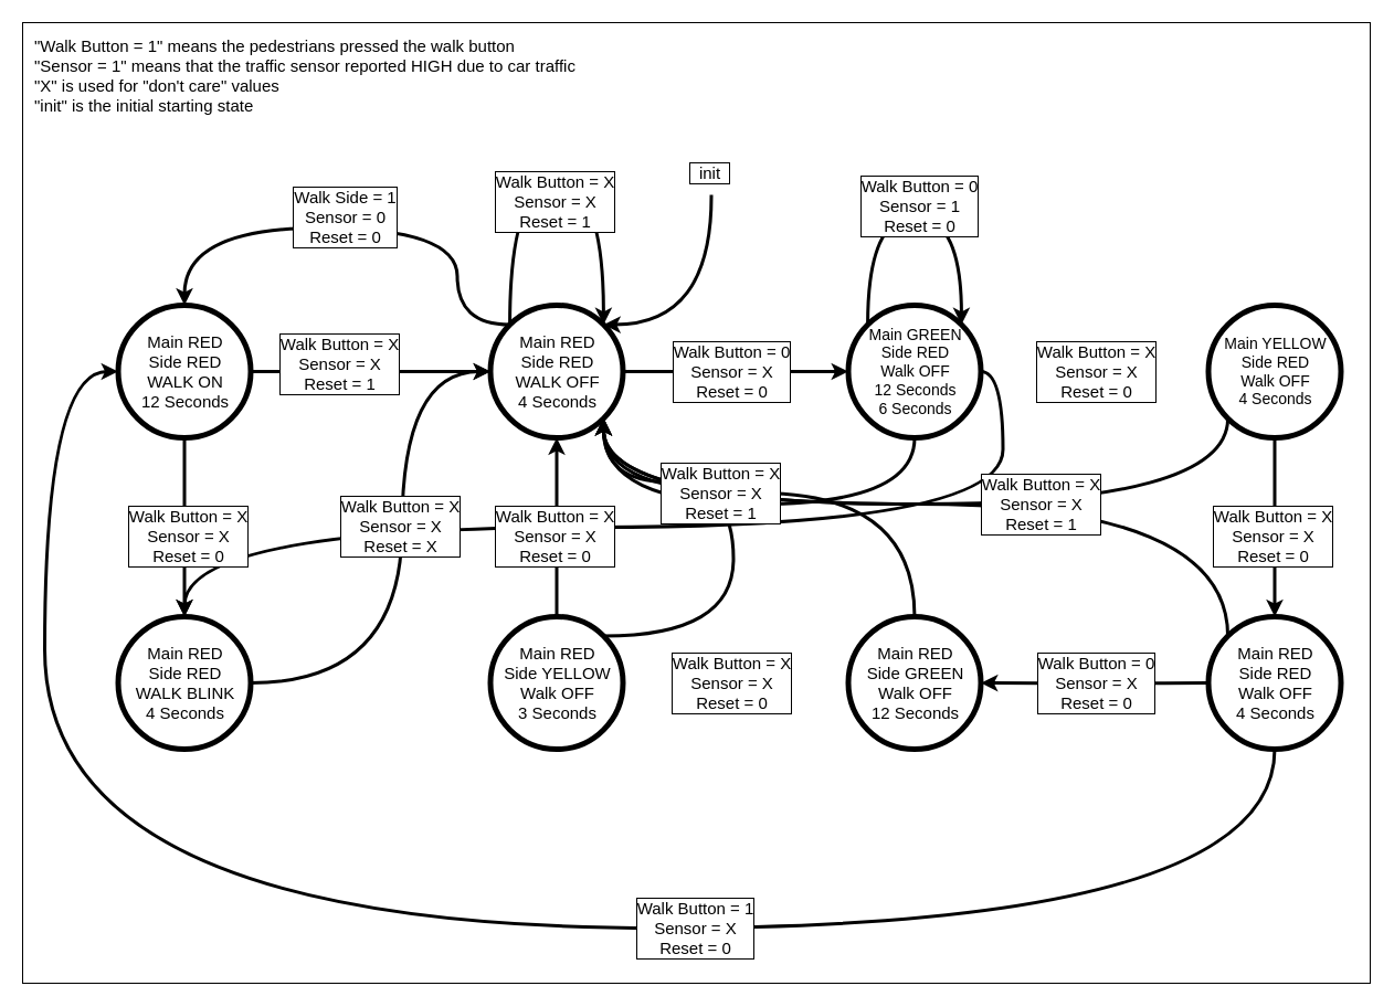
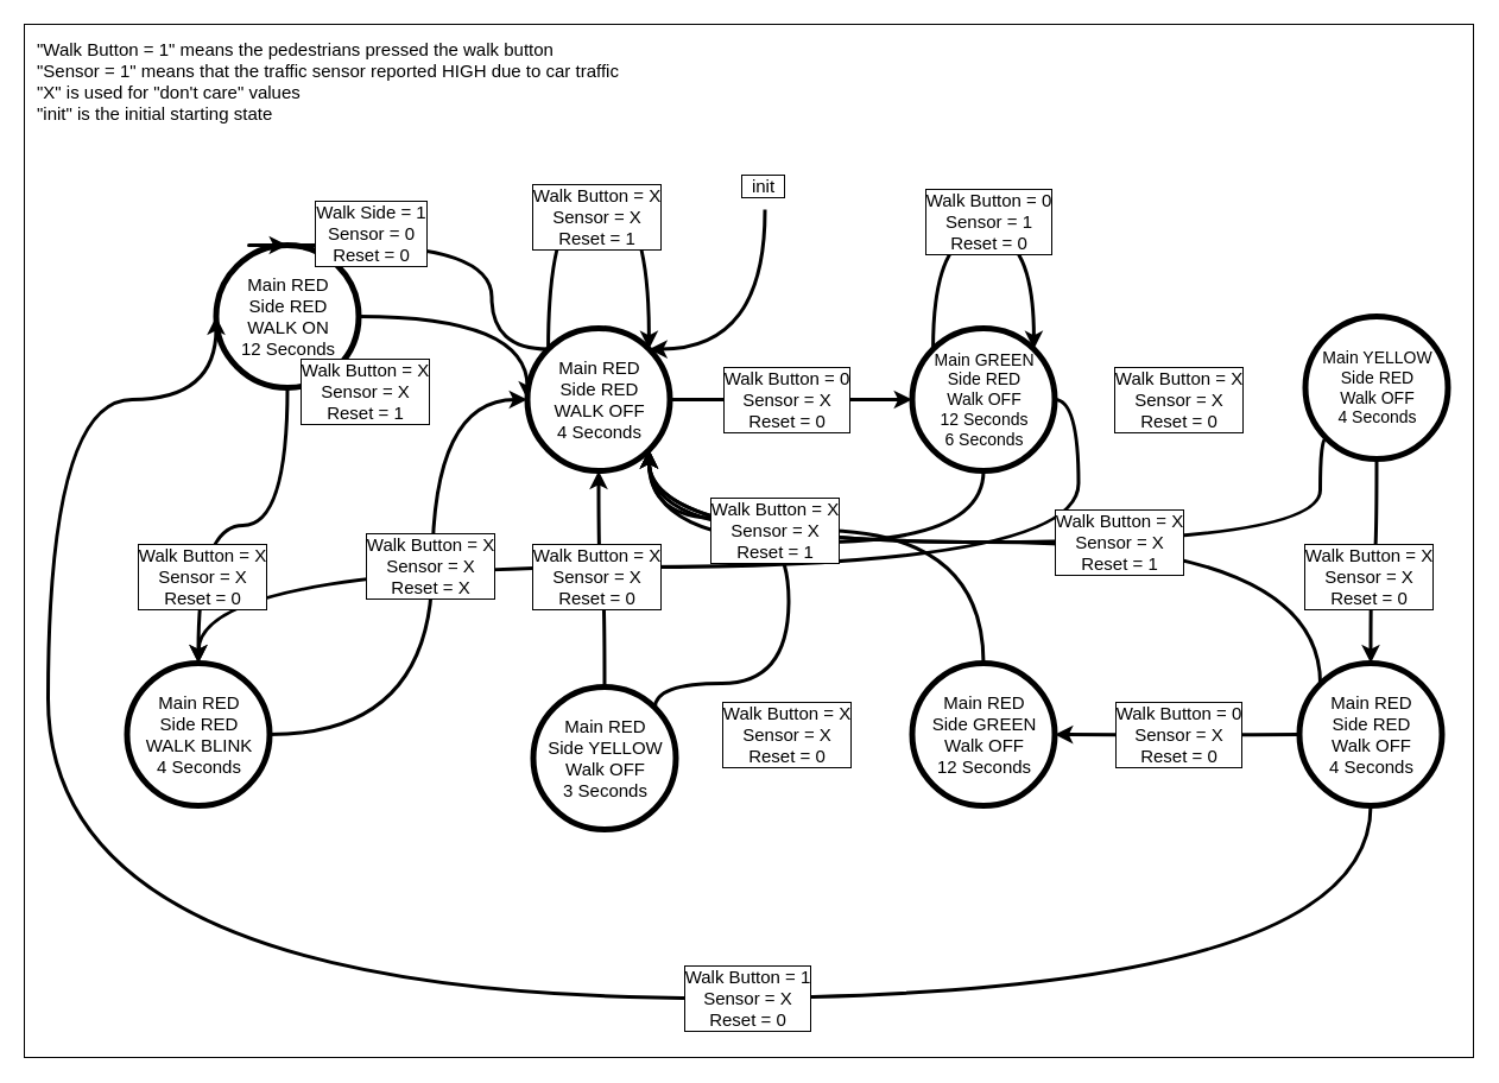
- <mxCell id="5" value="&lt;font style=&quot;font-size: 15px&quot;&gt;&lt;span&gt;Main RED&lt;/span&gt;&lt;br&gt;&lt;span&gt;Side RED&lt;/span&gt;&lt;br&gt;&lt;span&gt;WALK ON&lt;/span&gt;&lt;br&gt;&lt;span&gt;12 Seconds&lt;/span&gt;&lt;/font&gt;&lt;br&gt;" style="shape=ellipse;html=1;dashed=0;whitespace=wrap;aspect=fixed;strokeWidth=5;perimeter=ellipsePerimeter;" parent="1" vertex="1"><mxGeometry x="106.5" y="276" width="120" height="120" as="geometry" /></mxCell>
+ <mxCell id="5" value="&lt;font style=&quot;font-size: 15px&quot;&gt;&lt;span&gt;Main RED&lt;/span&gt;&lt;br&gt;&lt;span&gt;Side RED&lt;/span&gt;&lt;br&gt;&lt;span&gt;WALK ON&lt;/span&gt;&lt;br&gt;&lt;span&gt;12 Seconds&lt;/span&gt;&lt;/font&gt;&lt;br&gt;" style="shape=ellipse;html=1;dashed=0;whitespace=wrap;aspect=fixed;strokeWidth=5;perimeter=ellipsePerimeter;" parent="1" vertex="1"><mxGeometry x="181.5" y="206" width="120" height="120" as="geometry" /></mxCell>
- <mxCell id="15" value="&lt;font style=&quot;font-size: 14px&quot;&gt;Main YELLOW&lt;br&gt;Side RED&lt;br&gt;Walk OFF&lt;br&gt;4 Seconds&lt;/font&gt;&lt;br&gt;" style="shape=ellipse;html=1;dashed=0;whitespace=wrap;aspect=fixed;strokeWidth=5;perimeter=ellipsePerimeter;" parent="1" vertex="1"><mxGeometry x="1093.5" y="276" width="120" height="120" as="geometry" /></mxCell>
+ <mxCell id="15" value="&lt;font style=&quot;font-size: 14px&quot;&gt;Main YELLOW&lt;br&gt;Side RED&lt;br&gt;Walk OFF&lt;br&gt;4 Seconds&lt;/font&gt;&lt;br&gt;" style="shape=ellipse;html=1;dashed=0;whitespace=wrap;aspect=fixed;strokeWidth=5;perimeter=ellipsePerimeter;" parent="1" vertex="1"><mxGeometry x="1098.5" y="266" width="120" height="120" as="geometry" /></mxCell>
- <mxCell id="22" value="&lt;font style=&quot;font-size: 15px&quot;&gt;Main RED&lt;br&gt;Side YELLOW&lt;br&gt;Walk OFF&lt;br&gt;3 Seconds&lt;/font&gt;&lt;br&gt;" style="shape=ellipse;html=1;dashed=0;whitespace=wrap;aspect=fixed;strokeWidth=5;perimeter=ellipsePerimeter;" parent="1" vertex="1"><mxGeometry x="443.5" y="558" width="120" height="120" as="geometry" /></mxCell>
+ <mxCell id="22" value="&lt;font style=&quot;font-size: 15px&quot;&gt;Main RED&lt;br&gt;Side YELLOW&lt;br&gt;Walk OFF&lt;br&gt;3 Seconds&lt;/font&gt;&lt;br&gt;" style="shape=ellipse;html=1;dashed=0;whitespace=wrap;aspect=fixed;strokeWidth=5;perimeter=ellipsePerimeter;" parent="1" vertex="1"><mxGeometry x="448.5" y="578" width="120" height="120" as="geometry" /></mxCell>
